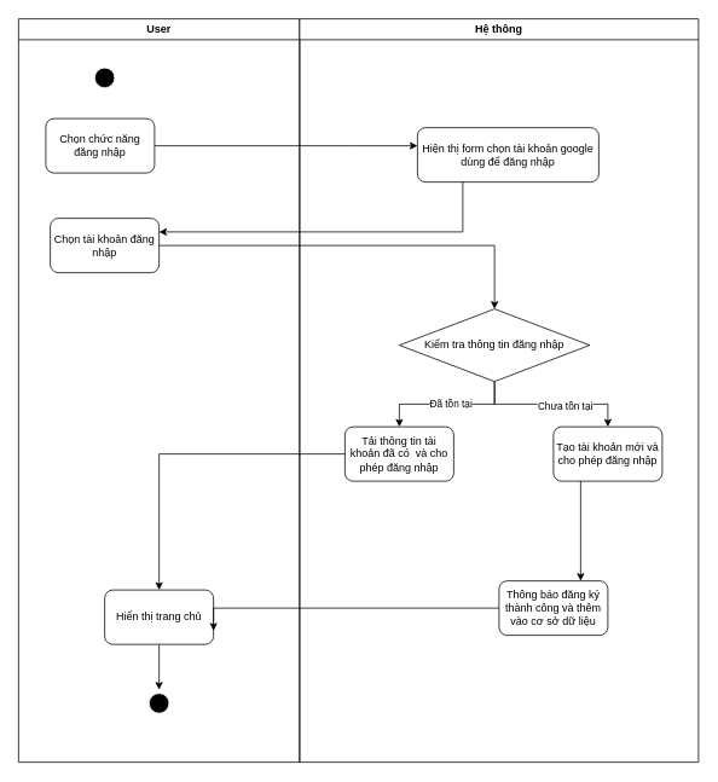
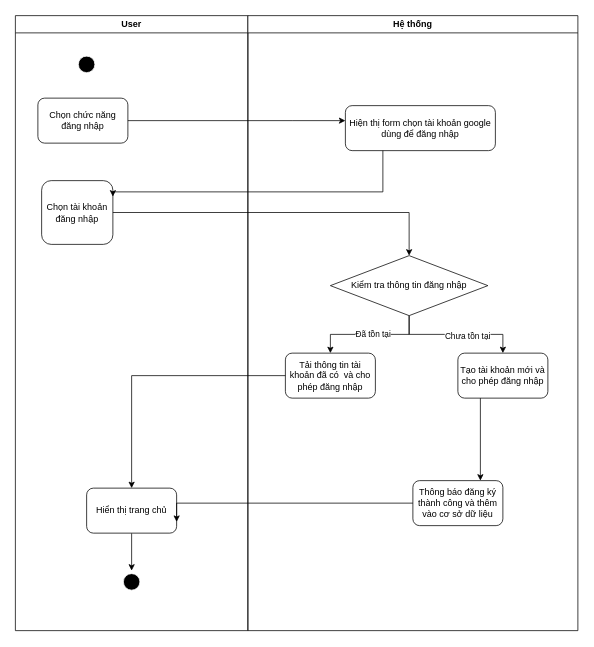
- <mxCell id="9" value="Hệ thông" style="swimlane;whiteSpace=wrap;html=1;" vertex="1" parent="1"><mxGeometry x="330" y="20" width="440" height="820" as="geometry" /></mxCell>
+ <mxCell id="9" value="Hệ thống" style="swimlane;whiteSpace=wrap;html=1;" vertex="1" parent="1"><mxGeometry x="330" y="20" width="440" height="820" as="geometry" /></mxCell>
- <mxCell id="5" value="Chọn tài khoản đăng nhập" style="rounded=1;whiteSpace=wrap;html=1;" vertex="1" parent="2"><mxGeometry x="35" y="220" width="120" height="60" as="geometry" /></mxCell>
+ <mxCell id="5" value="Chọn tài khoản đăng nhập" style="rounded=1;whiteSpace=wrap;html=1;" vertex="1" parent="2"><mxGeometry x="35" y="220" width="95" height="85" as="geometry" /></mxCell>
